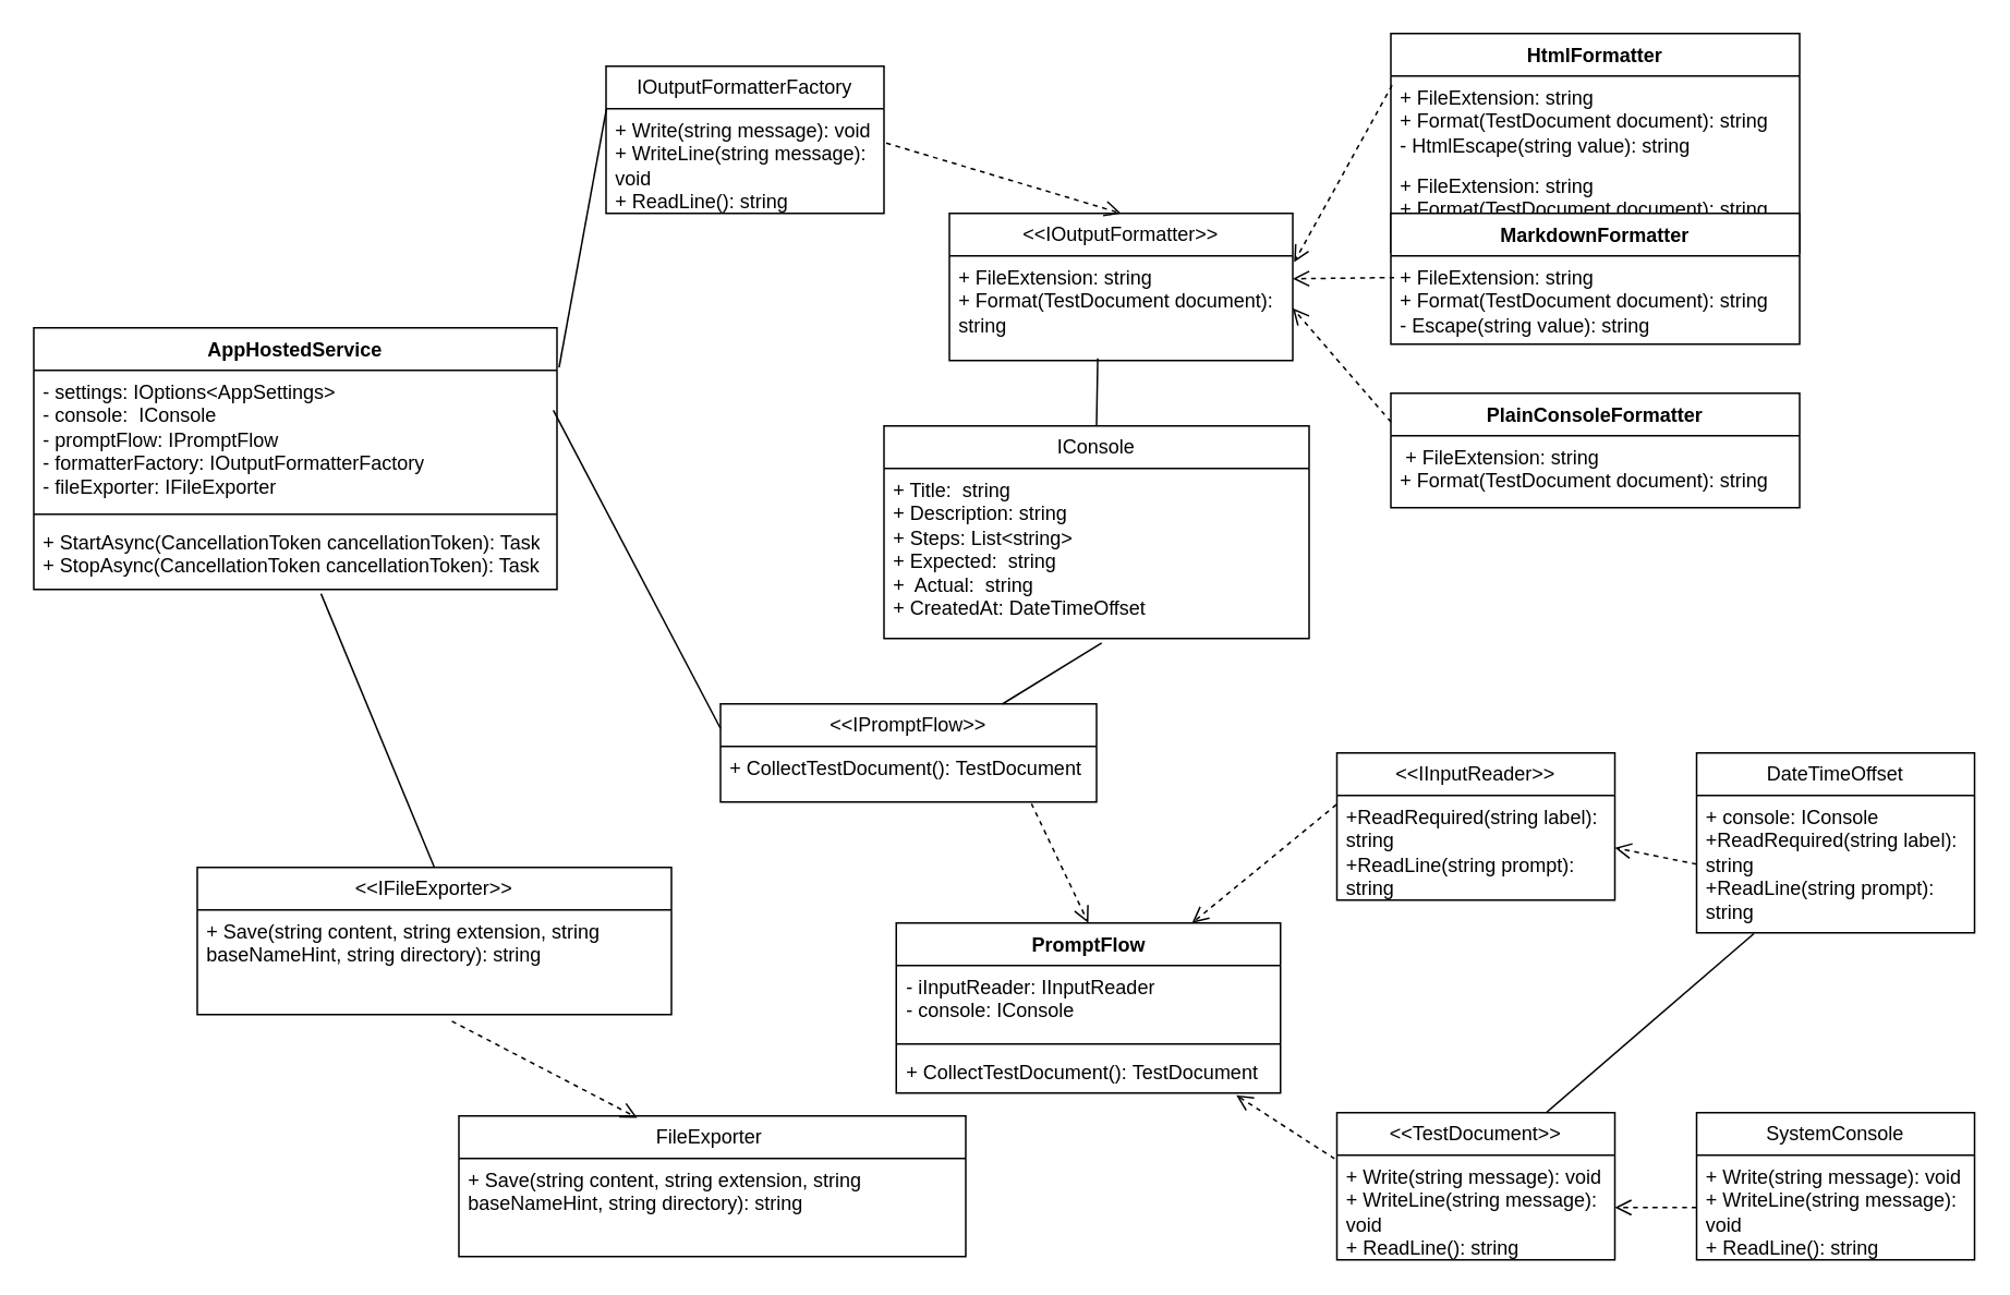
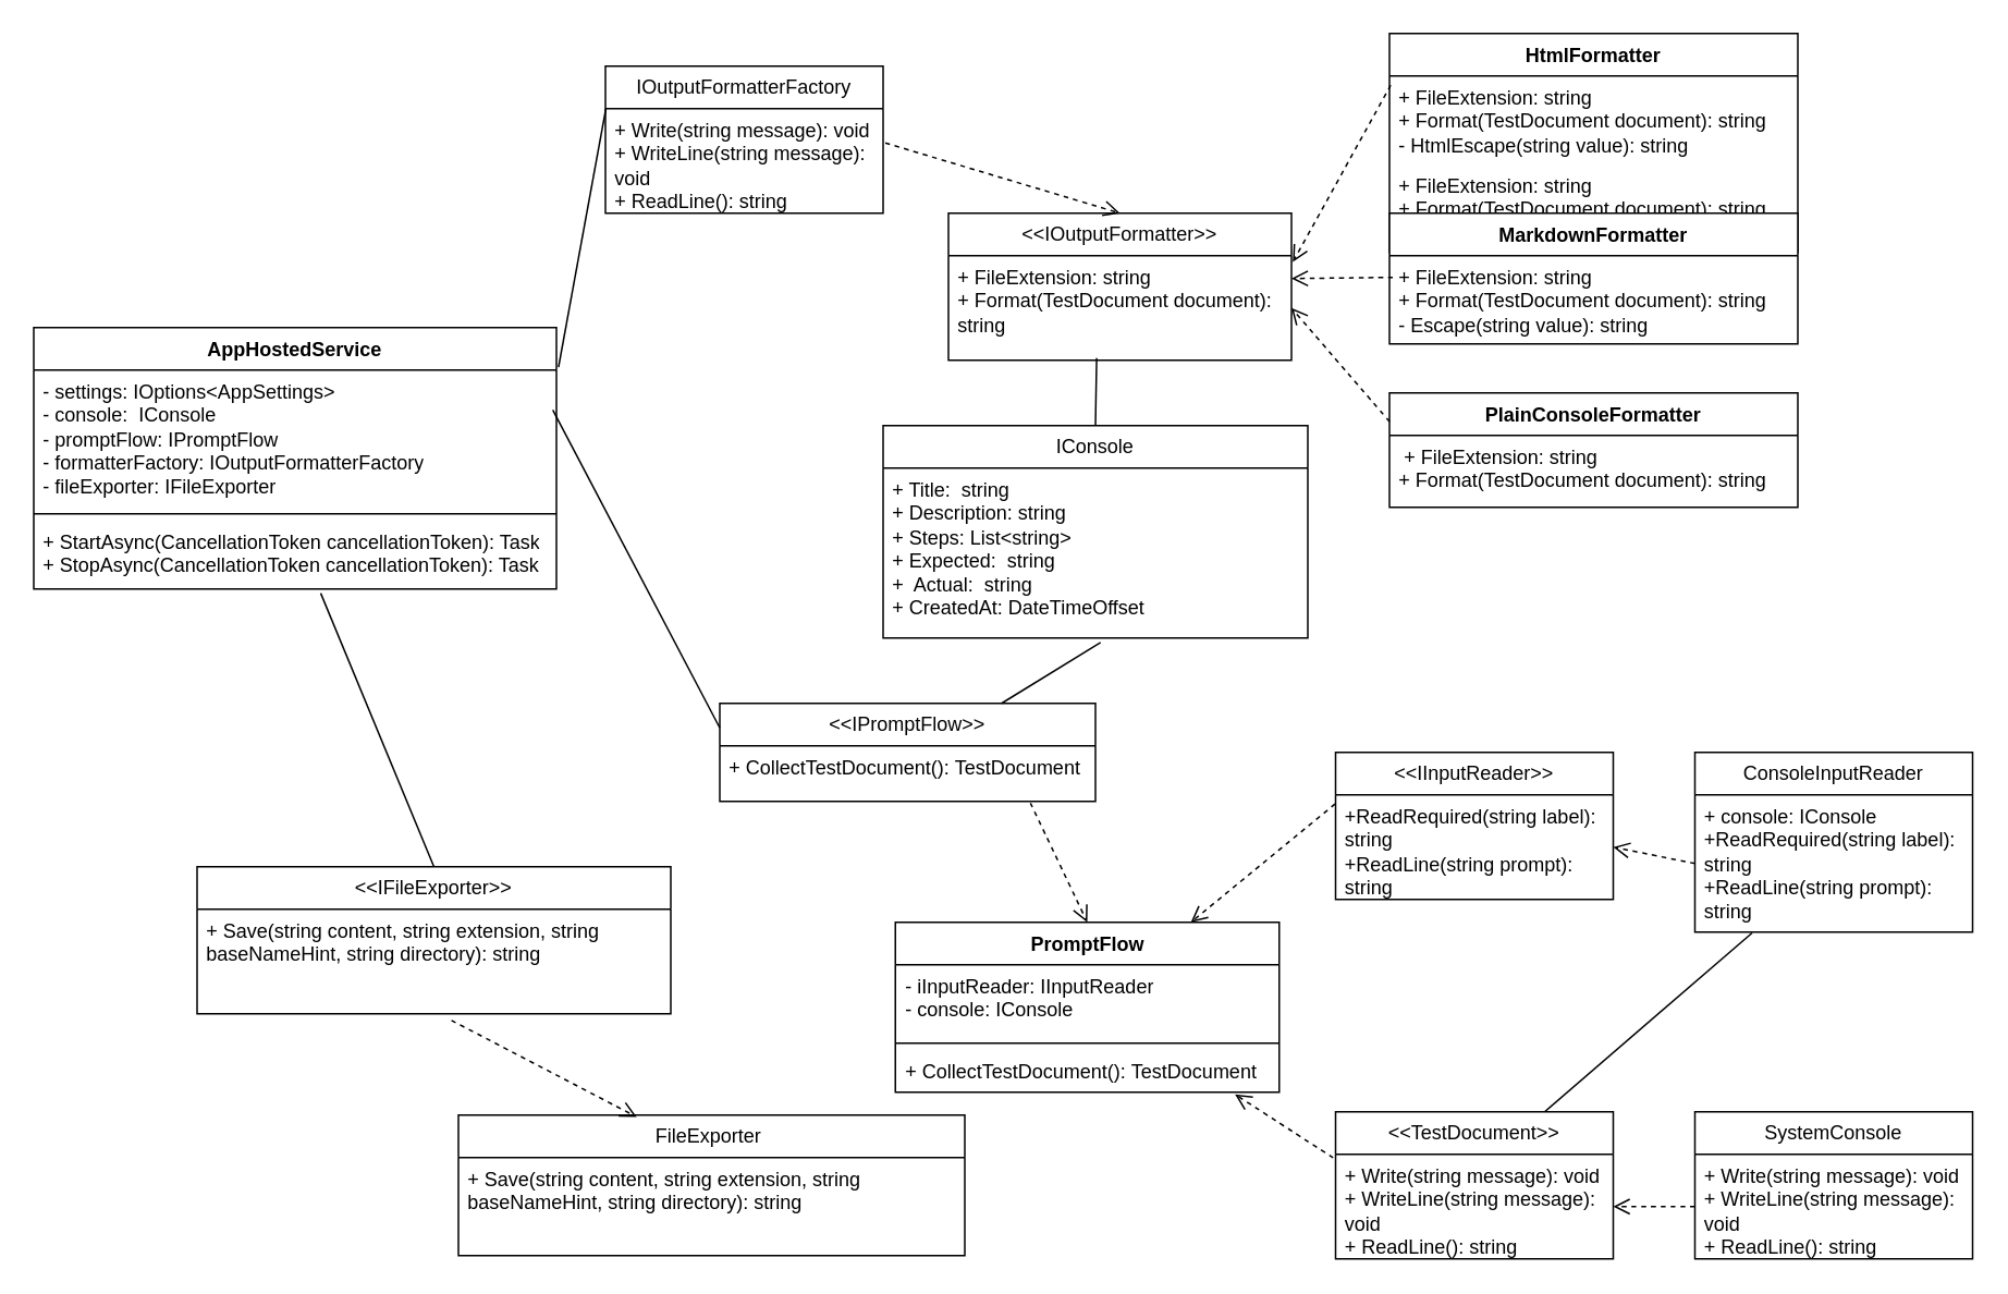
- <mxCell id="42" value="DateTimeOffset" style="swimlane;fontStyle=0;childLayout=stackLayout;horizontal=1;startSize=26;fillColor=none;horizontalStack=0;resizeParent=1;resizeParentMax=0;resizeLast=0;collapsible=1;marginBottom=0;whiteSpace=wrap;html=1;" vertex="1" parent="1"><mxGeometry x="1037" y="460" width="170" height="110" as="geometry" /></mxCell>
+ <mxCell id="42" value="ConsoleInputReader" style="swimlane;fontStyle=0;childLayout=stackLayout;horizontal=1;startSize=26;fillColor=none;horizontalStack=0;resizeParent=1;resizeParentMax=0;resizeLast=0;collapsible=1;marginBottom=0;whiteSpace=wrap;html=1;" vertex="1" parent="1"><mxGeometry x="1037" y="460" width="170" height="110" as="geometry" /></mxCell>
